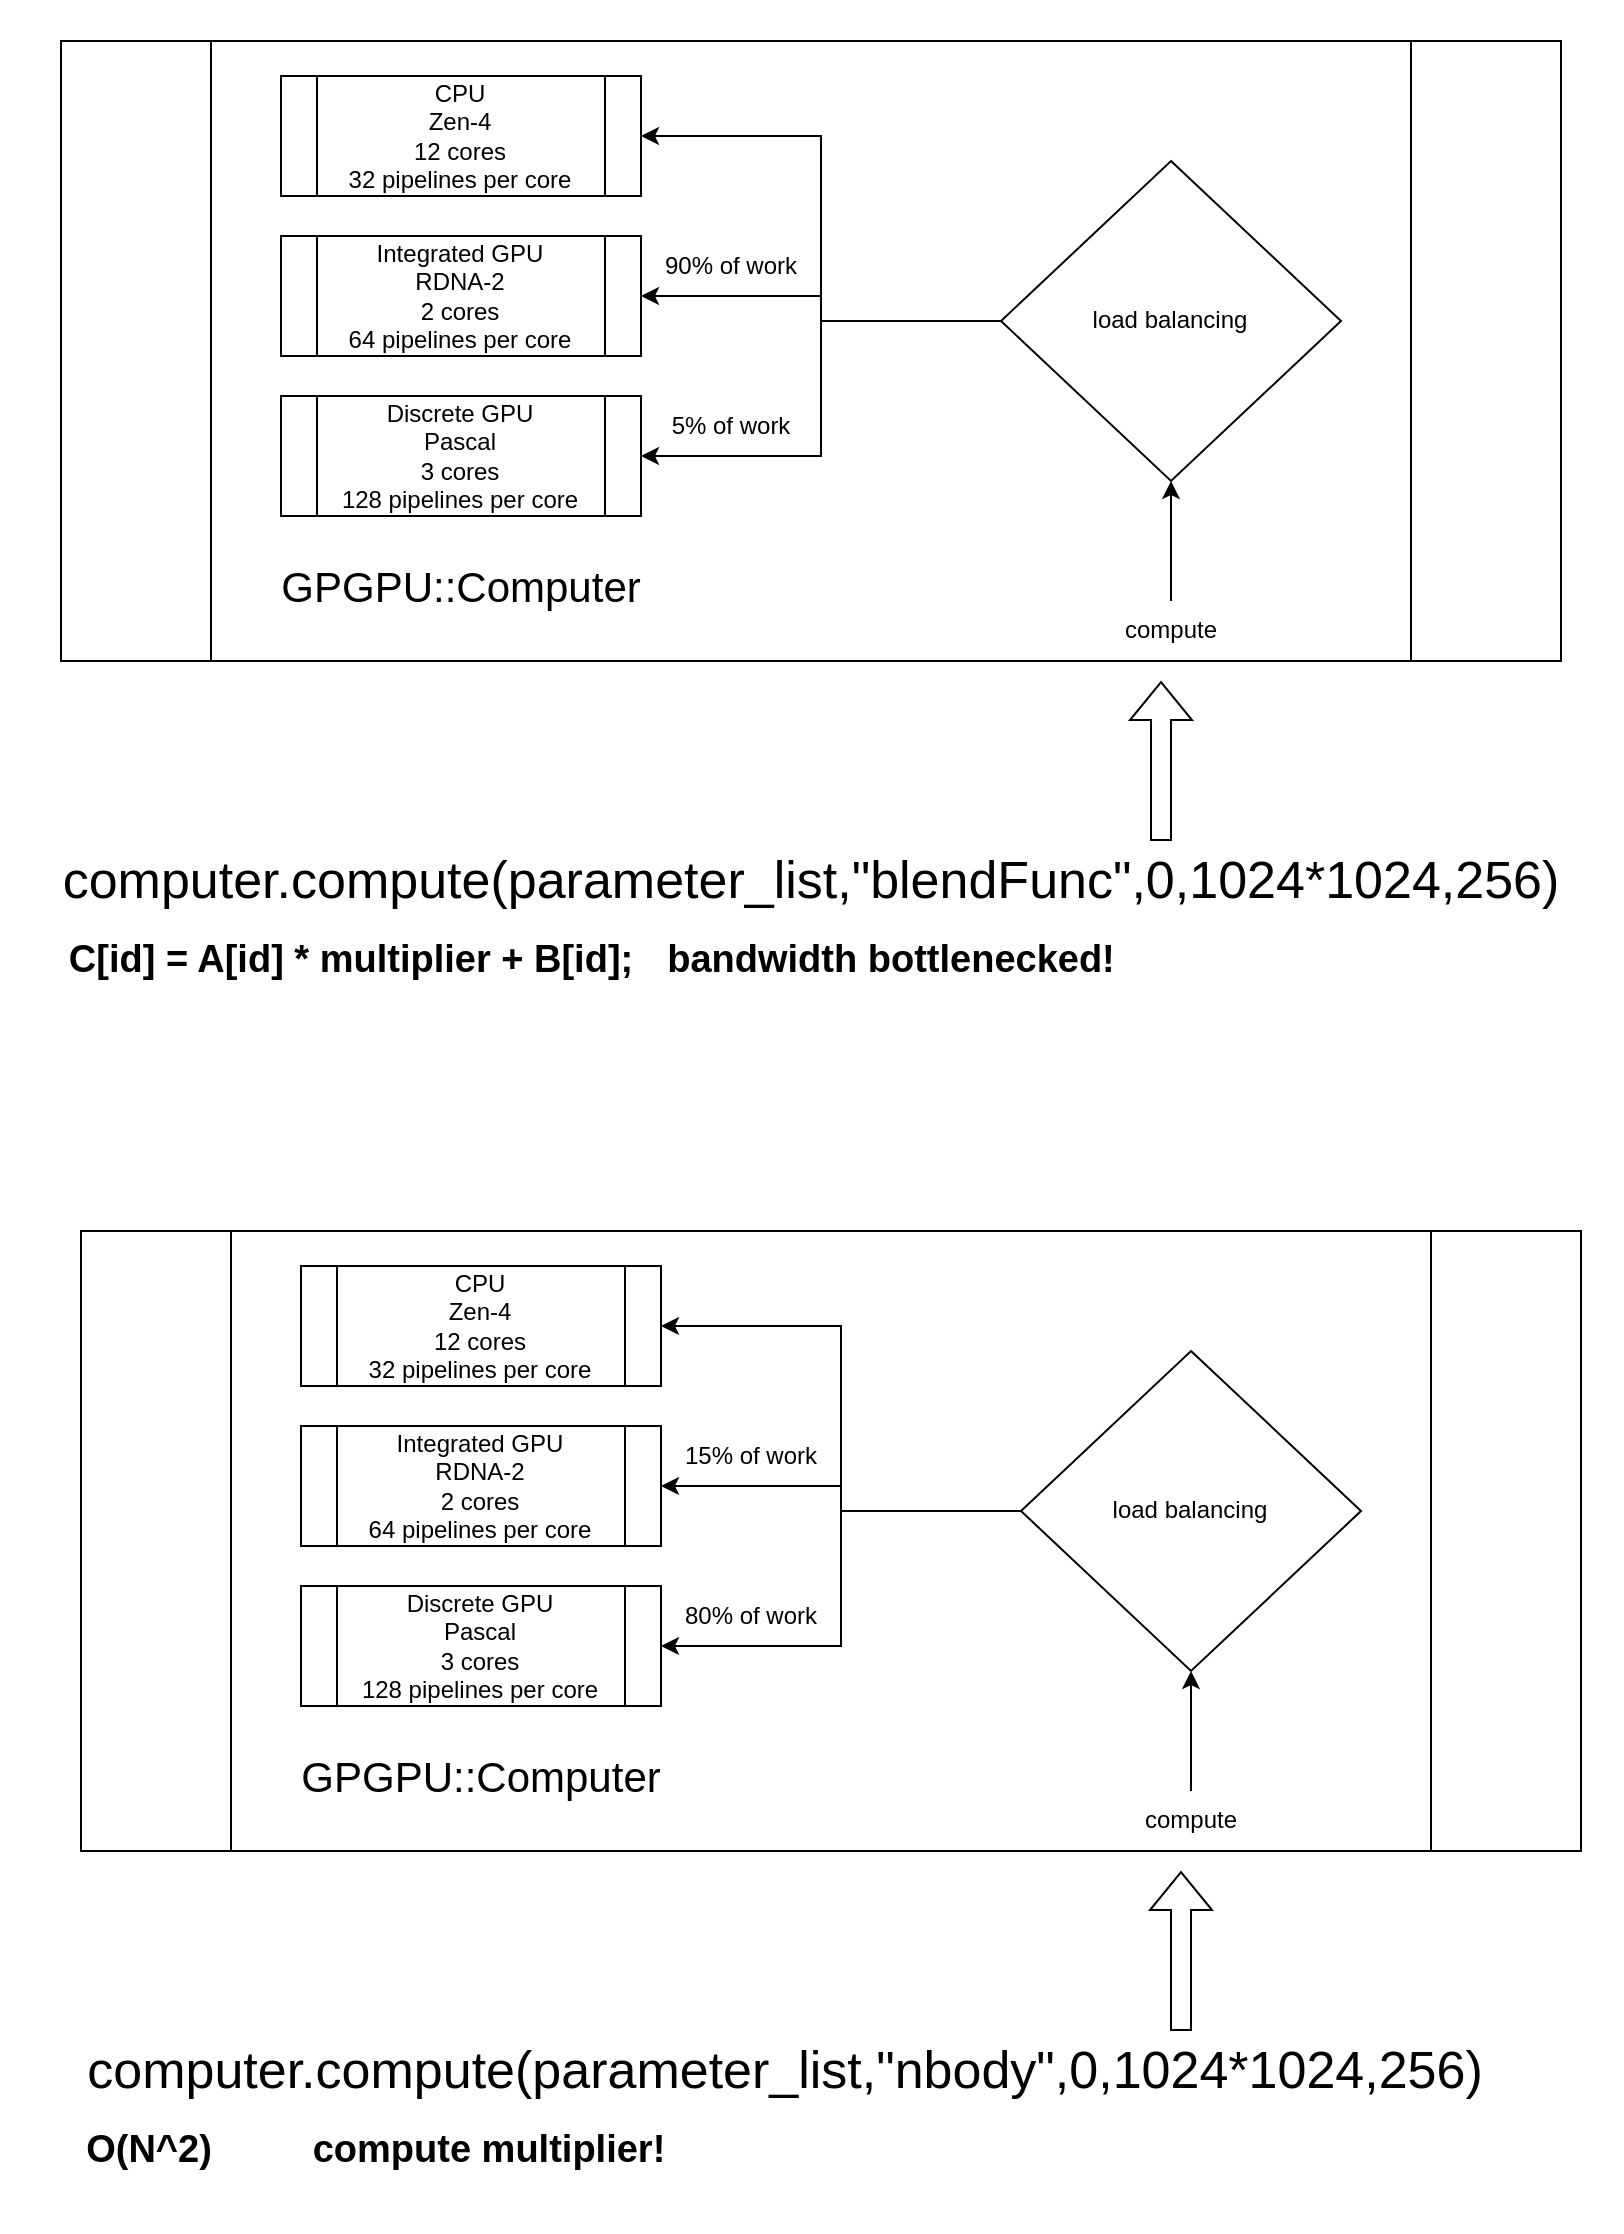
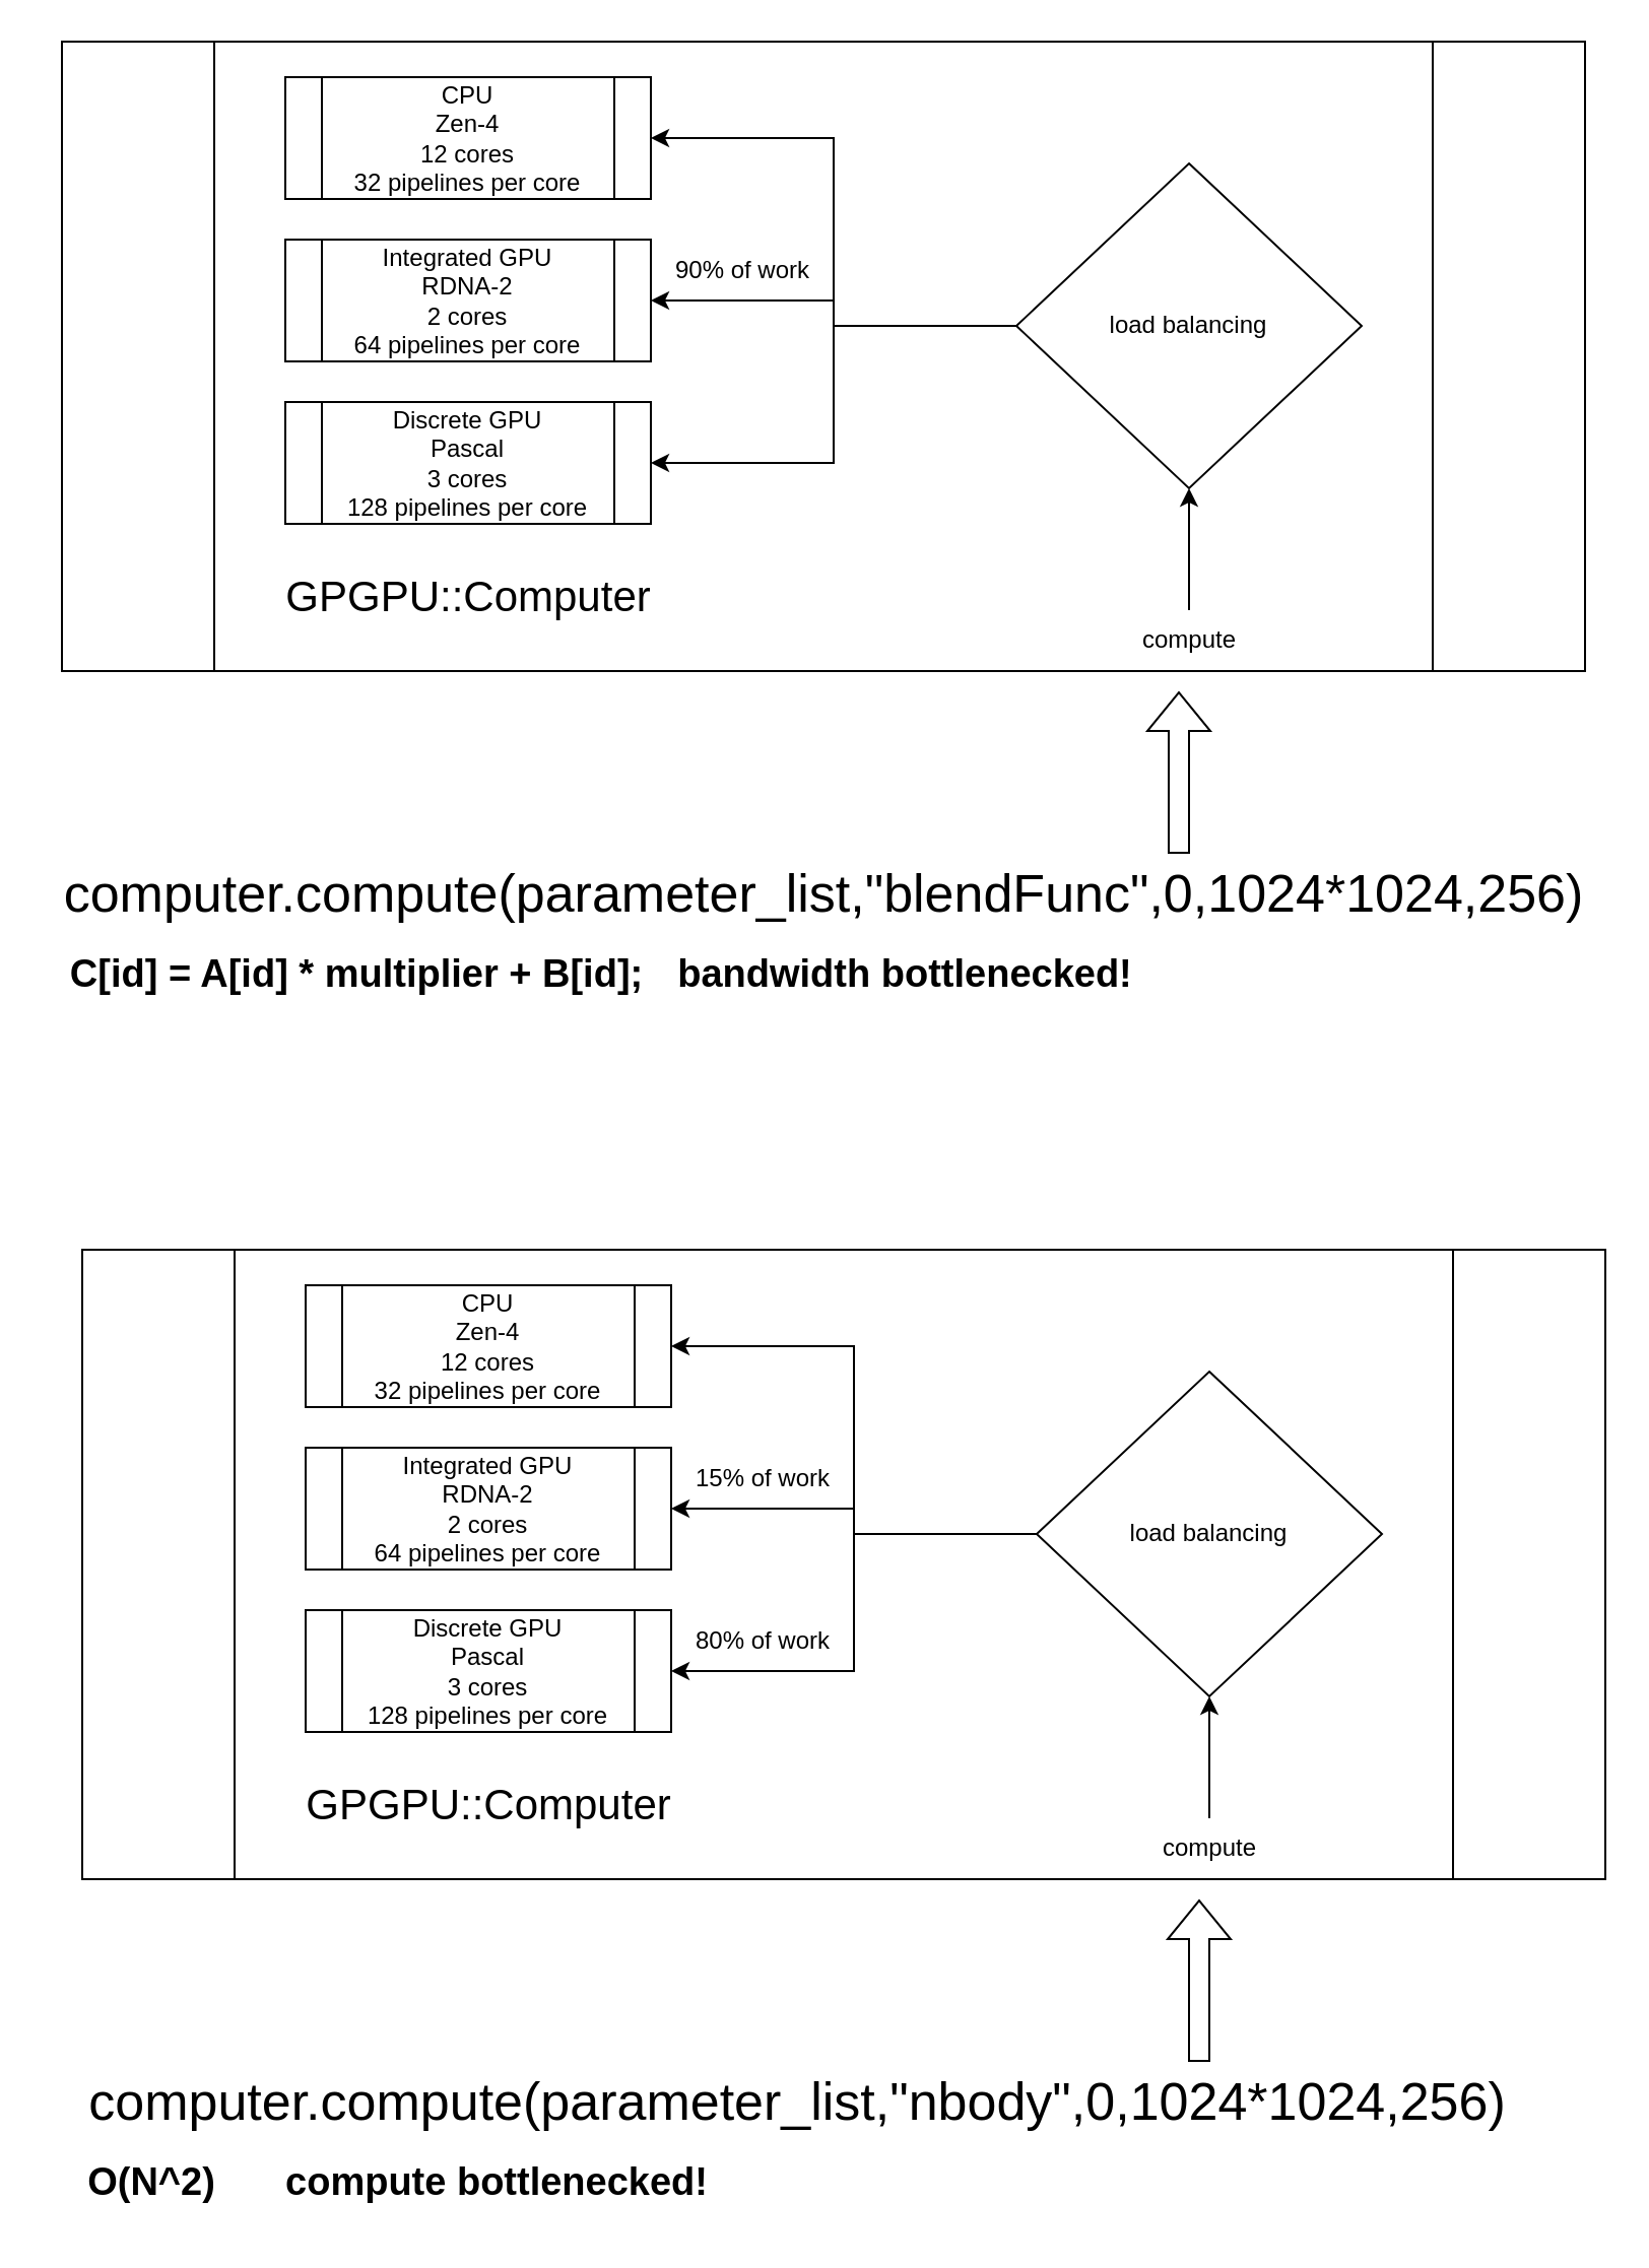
- <mxCell id="16" value="5% of work" style="text;html=1;align=center;verticalAlign=middle;resizable=0;points=[];autosize=1;strokeColor=none;fillColor=none;" vertex="1" parent="1"><mxGeometry x="325" y="197.5" width="80" height="30" as="geometry" /></mxCell>
- <mxCell id="35" value="compute multiplier!" style="text;html=1;align=center;verticalAlign=middle;resizable=0;points=[];autosize=1;strokeColor=none;fillColor=none;fontSize=19;fontStyle=1" vertex="1" parent="1"><mxGeometry x="129" y="1055" width="230" height="40" as="geometry" /></mxCell>
+ <mxCell id="35" value="compute bottlenecked!" style="text;html=1;align=center;verticalAlign=middle;resizable=0;points=[];autosize=1;strokeColor=none;fillColor=none;fontSize=19;fontStyle=1" vertex="1" parent="1"><mxGeometry x="129" y="1055" width="230" height="40" as="geometry" /></mxCell>
